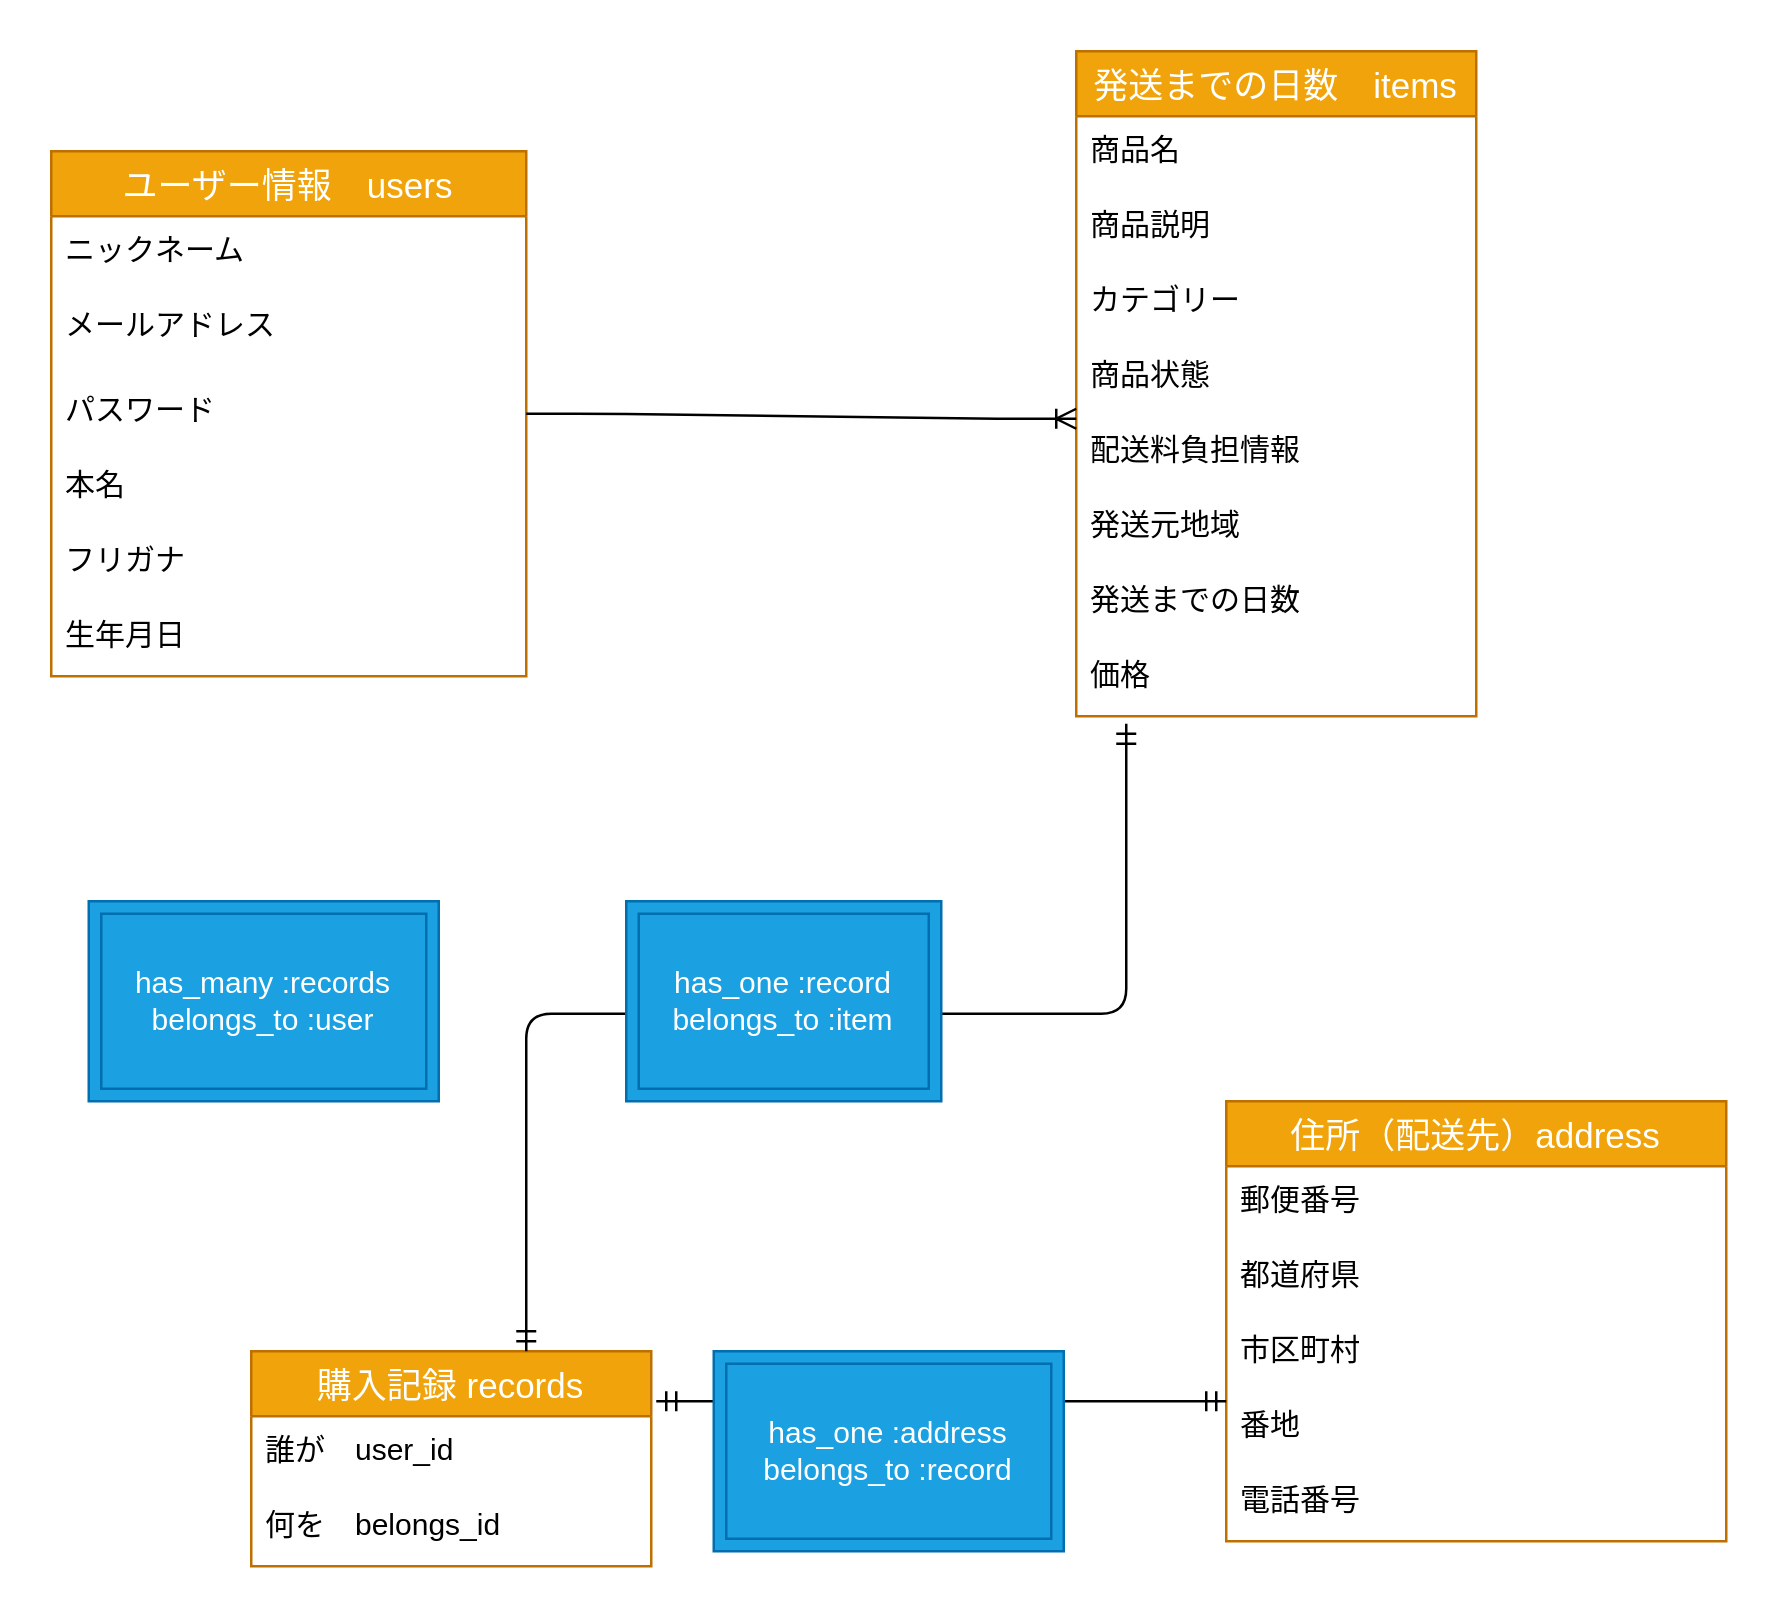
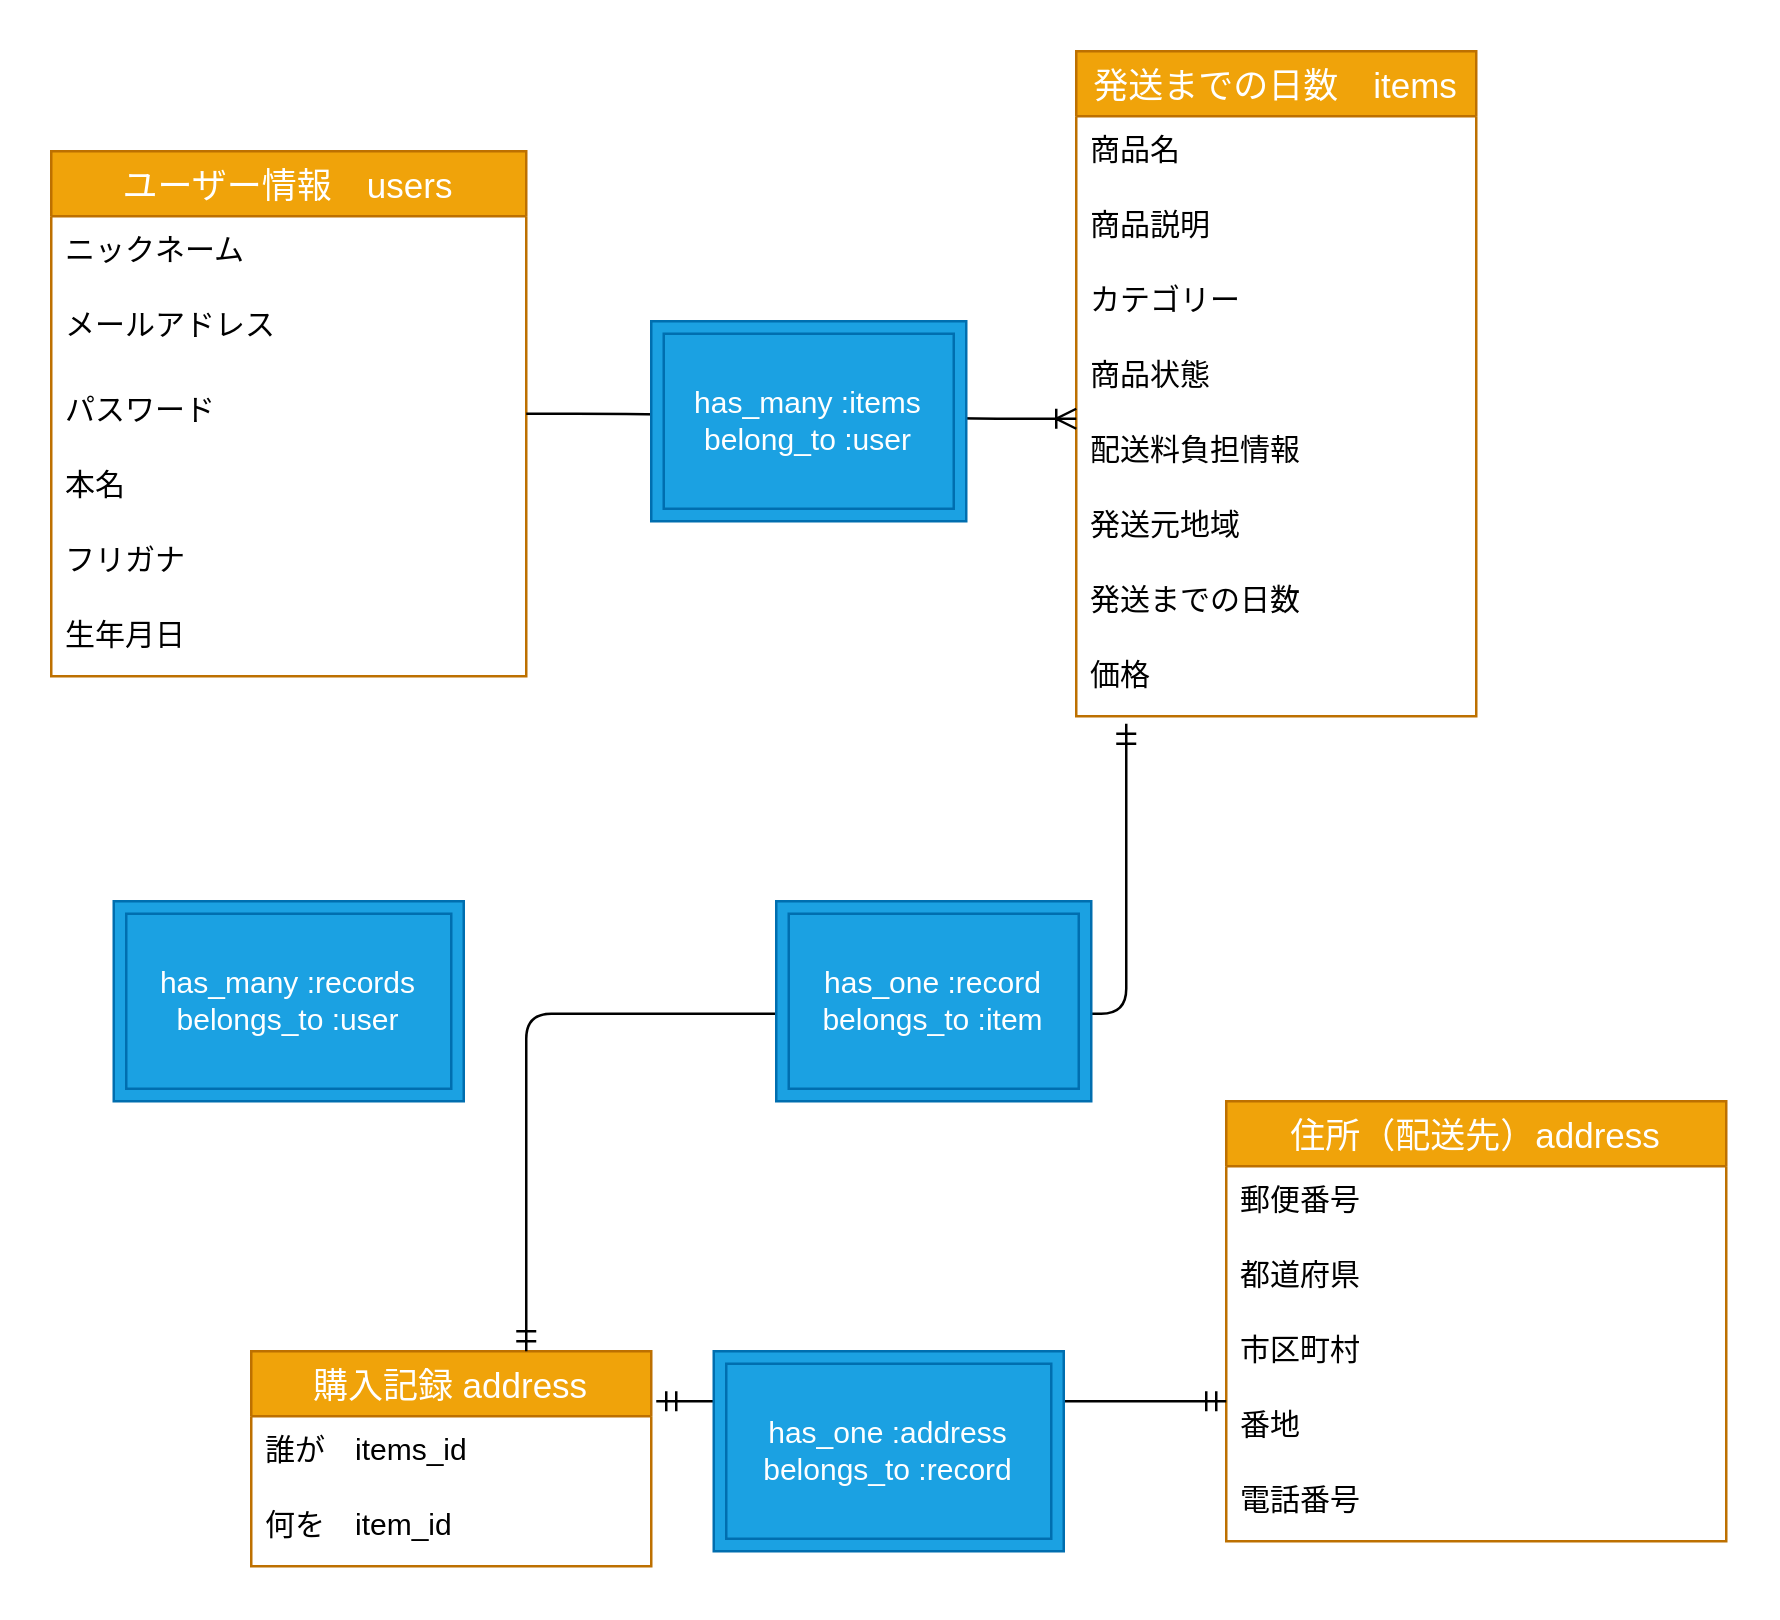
+ <mxCell id="30" value="has_many :items&lt;br&gt;belong_to :user" style="shape=ext;margin=3;double=1;whiteSpace=wrap;html=1;align=center;fillColor=#1ba1e2;strokeColor=#006EAF;fontColor=#ffffff;" parent="1" vertex="1"><mxGeometry x="260" y="128" width="126" height="80" as="geometry" /></mxCell>
- <mxCell id="32" value="has_many :records&lt;br&gt;belongs_to :user" style="shape=ext;margin=3;double=1;whiteSpace=wrap;html=1;align=center;fillColor=#1ba1e2;strokeColor=#006EAF;fontColor=#ffffff;" parent="1" vertex="1"><mxGeometry x="35" y="360" width="140" height="80" as="geometry" /></mxCell>
+ <mxCell id="32" value="has_many :records&lt;br&gt;belongs_to :user" style="shape=ext;margin=3;double=1;whiteSpace=wrap;html=1;align=center;fillColor=#1ba1e2;strokeColor=#006EAF;fontColor=#ffffff;" parent="1" vertex="1"><mxGeometry x="45" y="360" width="140" height="80" as="geometry" /></mxCell>
- <mxCell id="31" value="has_one :record&lt;br&gt;belongs_to :item" style="shape=ext;margin=3;double=1;whiteSpace=wrap;html=1;align=center;fillColor=#1ba1e2;strokeColor=#006EAF;fontColor=#ffffff;" parent="1" vertex="1"><mxGeometry x="250" y="360" width="126" height="80" as="geometry" /></mxCell>
+ <mxCell id="31" value="has_one :record&lt;br&gt;belongs_to :item" style="shape=ext;margin=3;double=1;whiteSpace=wrap;html=1;align=center;fillColor=#1ba1e2;strokeColor=#006EAF;fontColor=#ffffff;" parent="1" vertex="1"><mxGeometry x="310" y="360" width="126" height="80" as="geometry" /></mxCell>
- <mxCell id="18" value="購入記録 records" style="swimlane;fontStyle=0;childLayout=stackLayout;horizontal=1;startSize=26;horizontalStack=0;resizeParent=1;resizeParentMax=0;resizeLast=0;collapsible=1;marginBottom=0;align=center;fontSize=14;fillColor=#f0a30a;strokeColor=#BD7000;fontColor=#ffffff;" parent="1" vertex="1"><mxGeometry x="100" y="540" width="160" height="86" as="geometry" /></mxCell>
+ <mxCell id="18" value="購入記録 address" style="swimlane;fontStyle=0;childLayout=stackLayout;horizontal=1;startSize=26;horizontalStack=0;resizeParent=1;resizeParentMax=0;resizeLast=0;collapsible=1;marginBottom=0;align=center;fontSize=14;fillColor=#f0a30a;strokeColor=#BD7000;fontColor=#ffffff;" parent="1" vertex="1"><mxGeometry x="100" y="540" width="160" height="86" as="geometry" /></mxCell>
- <mxCell id="19" value="誰が　user_id" style="text;strokeColor=none;fillColor=none;spacingLeft=4;spacingRight=4;overflow=hidden;rotatable=0;points=[[0,0.5],[1,0.5]];portConstraint=eastwest;fontSize=12;" parent="18" vertex="1"><mxGeometry y="26" width="160" height="30" as="geometry" /></mxCell>
+ <mxCell id="19" value="誰が　items_id" style="text;strokeColor=none;fillColor=none;spacingLeft=4;spacingRight=4;overflow=hidden;rotatable=0;points=[[0,0.5],[1,0.5]];portConstraint=eastwest;fontSize=12;" parent="18" vertex="1"><mxGeometry y="26" width="160" height="30" as="geometry" /></mxCell>
- <mxCell id="20" value="何を　belongs_id" style="text;strokeColor=none;fillColor=none;spacingLeft=4;spacingRight=4;overflow=hidden;rotatable=0;points=[[0,0.5],[1,0.5]];portConstraint=eastwest;fontSize=12;" parent="18" vertex="1"><mxGeometry y="56" width="160" height="30" as="geometry" /></mxCell>
+ <mxCell id="20" value="何を　item_id" style="text;strokeColor=none;fillColor=none;spacingLeft=4;spacingRight=4;overflow=hidden;rotatable=0;points=[[0,0.5],[1,0.5]];portConstraint=eastwest;fontSize=12;" parent="18" vertex="1"><mxGeometry y="56" width="160" height="30" as="geometry" /></mxCell>
